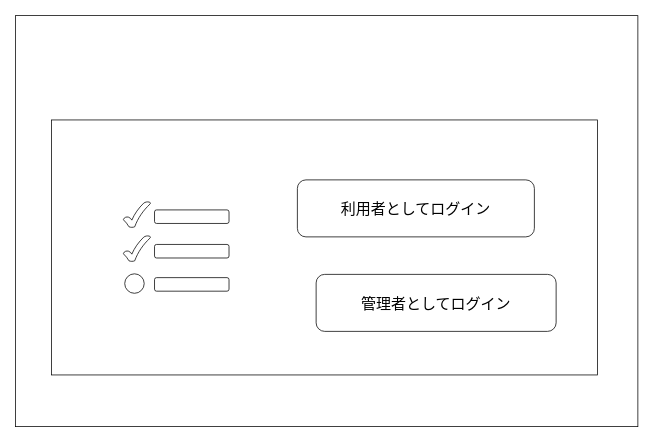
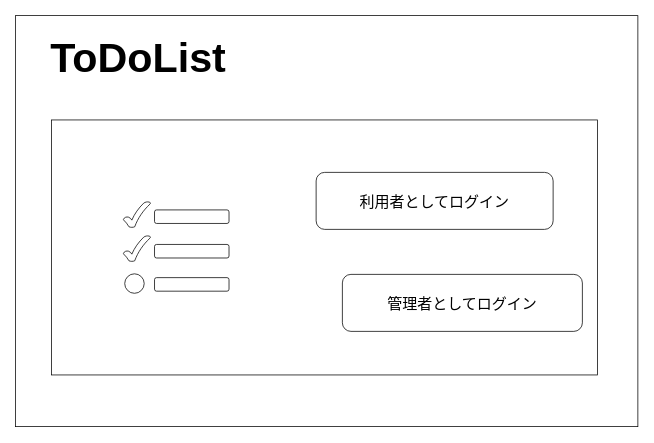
+ <mxCell id="3" value="&lt;b style=&quot;font-size: 55px;&quot;&gt;&lt;font style=&quot;font-size: 55px;&quot;&gt;ToDoList&lt;/font&gt;&lt;/b&gt;" style="text;html=1;strokeColor=none;fillColor=none;align=center;verticalAlign=middle;whiteSpace=wrap;rounded=0;strokeWidth=4;fontSize=55;" parent="1" vertex="1"><mxGeometry x="60" y="44" width="248" height="64" as="geometry" /></mxCell>
- <mxCell id="5" value="&lt;font style=&quot;font-size: 20px;&quot;&gt;利用者としてログイン&lt;/font&gt;" style="rounded=1;whiteSpace=wrap;html=1;fontSize=20;" parent="1" vertex="1"><mxGeometry x="396" y="239" width="316" height="76" as="geometry" /></mxCell>
+ <mxCell id="5" value="&lt;font style=&quot;font-size: 20px;&quot;&gt;利用者としてログイン&lt;/font&gt;" style="rounded=1;whiteSpace=wrap;html=1;fontSize=20;" parent="1" vertex="1"><mxGeometry x="421" y="229" width="316" height="76" as="geometry" /></mxCell>
- <mxCell id="6" value="&lt;span style=&quot;font-size: 20px;&quot;&gt;管理者としてログイン&lt;/span&gt;" style="rounded=1;whiteSpace=wrap;html=1;fontSize=20;" parent="1" vertex="1"><mxGeometry x="421" y="365" width="320" height="76" as="geometry" /></mxCell>
+ <mxCell id="6" value="&lt;span style=&quot;font-size: 20px;&quot;&gt;管理者としてログイン&lt;/span&gt;" style="rounded=1;whiteSpace=wrap;html=1;fontSize=20;" parent="1" vertex="1"><mxGeometry x="456" y="365" width="320" height="76" as="geometry" /></mxCell>
